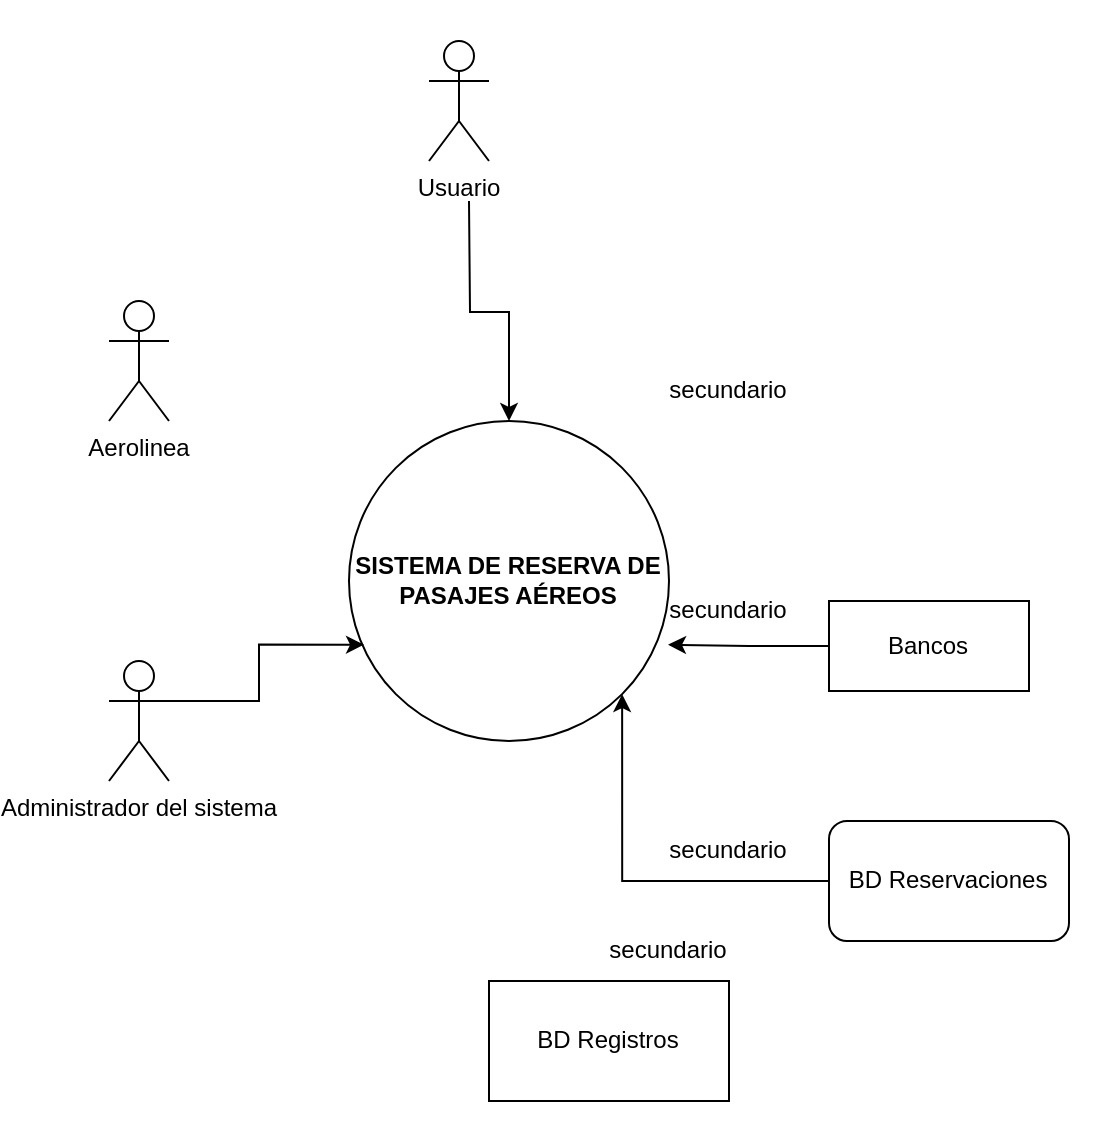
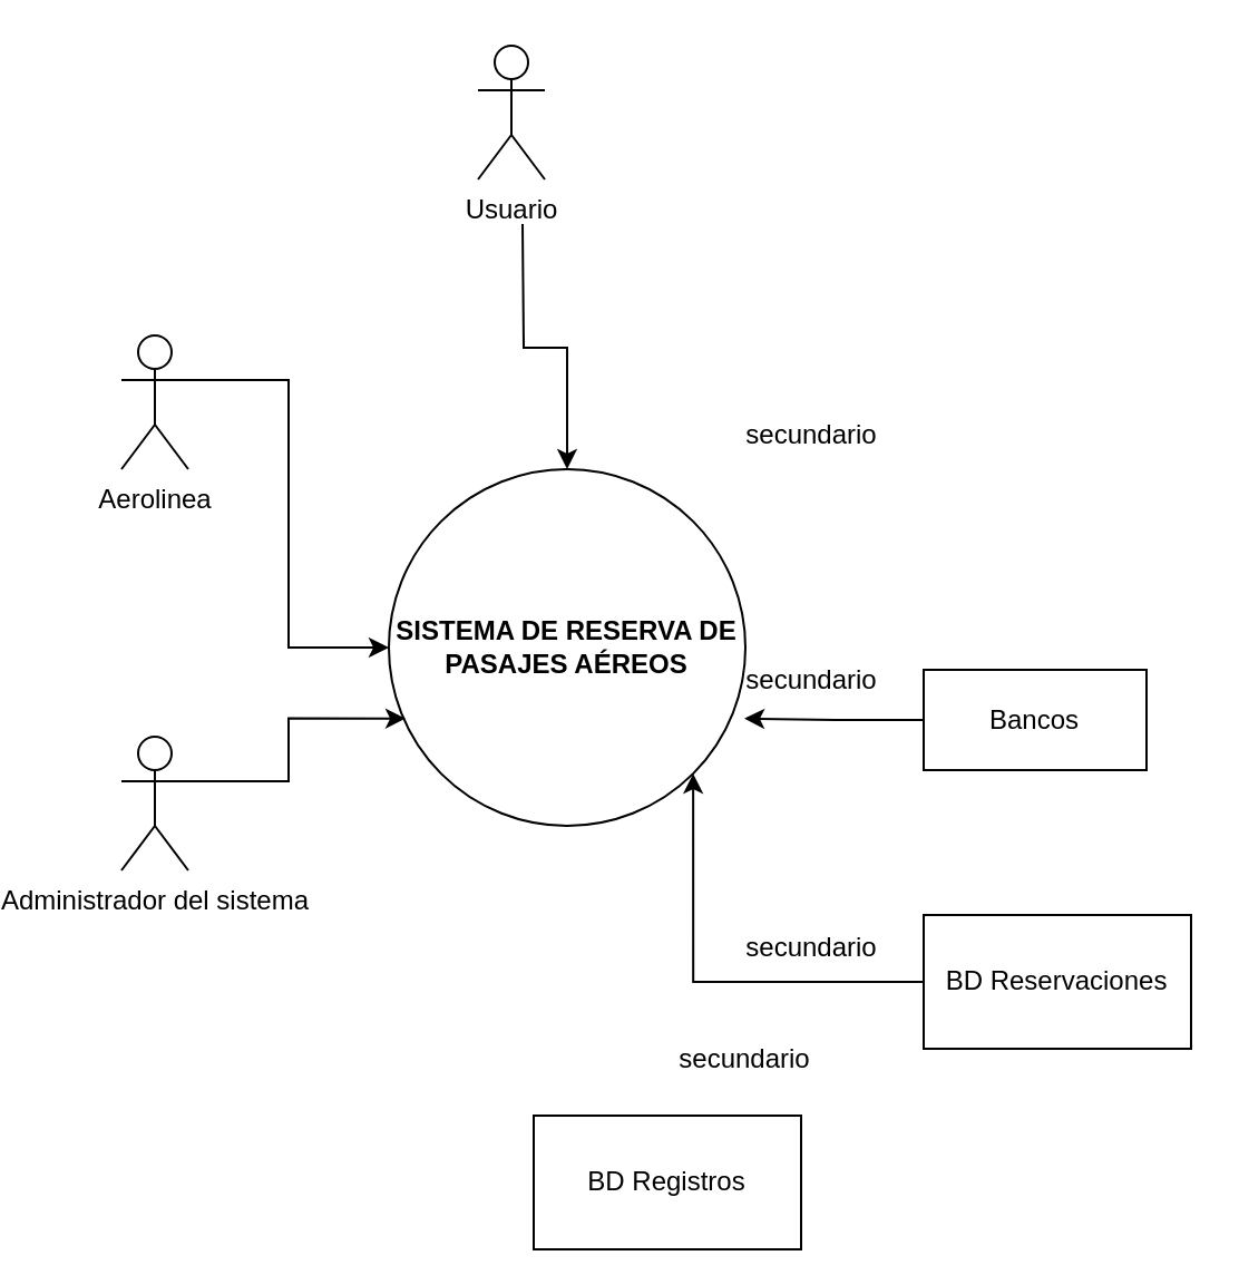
+ <mxCell id="5" style="edgeStyle=orthogonalEdgeStyle;rounded=0;orthogonalLoop=1;jettySize=auto;html=1;exitX=1;exitY=0.333;exitDx=0;exitDy=0;exitPerimeter=0;" edge="1" parent="1" source="6" target="2"><mxGeometry relative="1" as="geometry" /></mxCell>
- <mxCell id="14" value="BD Reservaciones&lt;br&gt;" style="whiteSpace=wrap;html=1;rounded=1;" vertex="1" parent="1"><mxGeometry x="380" y="410" width="120" height="60" as="geometry" /></mxCell>
+ <mxCell id="14" value="BD Reservaciones&lt;br&gt;" style="rounded=0;whiteSpace=wrap;html=1;" vertex="1" parent="1"><mxGeometry x="380" y="410" width="120" height="60" as="geometry" /></mxCell>
- <mxCell id="15" value="BD Registros" style="rounded=0;whiteSpace=wrap;html=1;" vertex="1" parent="1"><mxGeometry x="210" y="490" width="120" height="60" as="geometry" /></mxCell>
+ <mxCell id="15" value="BD Registros" style="rounded=0;whiteSpace=wrap;html=1;" vertex="1" parent="1"><mxGeometry x="205" y="500" width="120" height="60" as="geometry" /></mxCell>
